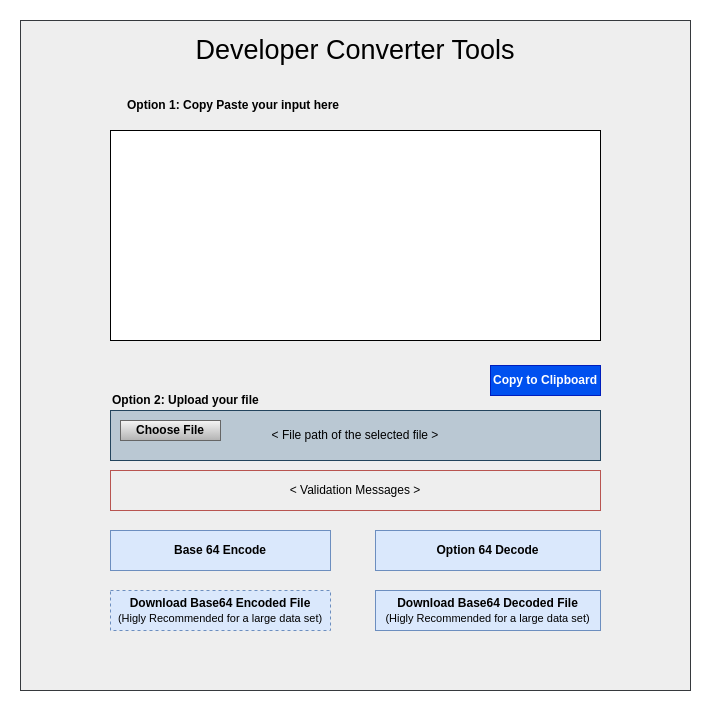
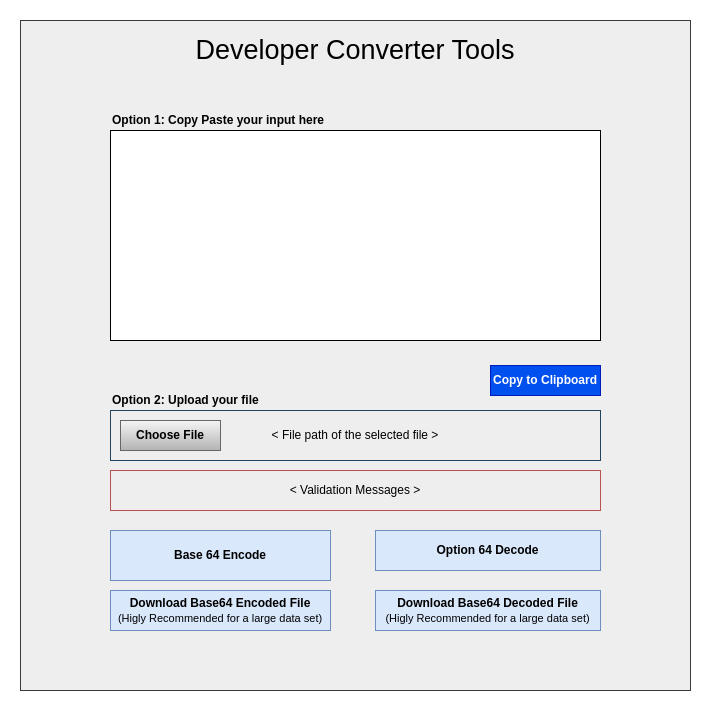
- <mxCell id="14" value="&lt;b&gt;Option 1: Copy Paste your input here&lt;/b&gt;" style="text;html=1;strokeColor=none;fillColor=none;align=left;verticalAlign=middle;whiteSpace=wrap;rounded=0;" vertex="1" parent="1"><mxGeometry x="125" y="95" width="250" height="20" as="geometry" /></mxCell>
+ <mxCell id="14" value="&lt;b&gt;Option 1: Copy Paste your input here&lt;/b&gt;" style="text;html=1;strokeColor=none;fillColor=none;align=left;verticalAlign=middle;whiteSpace=wrap;rounded=0;" vertex="1" parent="1"><mxGeometry x="110" y="110" width="250" height="20" as="geometry" /></mxCell>
- <mxCell id="6" value="&lt;b&gt;Choose File&lt;/b&gt;" style="rounded=0;whiteSpace=wrap;html=1;fillColor=#f5f5f5;strokeColor=#666666;gradientColor=#b3b3b3;" vertex="1" parent="1"><mxGeometry x="120" y="420" width="100" height="20" as="geometry" /></mxCell>
+ <mxCell id="6" value="&lt;b&gt;Choose File&lt;/b&gt;" style="rounded=0;whiteSpace=wrap;html=1;fillColor=#f5f5f5;strokeColor=#666666;gradientColor=#b3b3b3;" vertex="1" parent="1"><mxGeometry x="120" y="420" width="100" height="30" as="geometry" /></mxCell>
- <mxCell id="4" value="&amp;lt; File path of the selected file &amp;gt;" style="rounded=0;whiteSpace=wrap;html=1;fillColor=#bac8d3;strokeColor=#23445d;" vertex="1" parent="1"><mxGeometry x="110" y="410" width="490" height="50" as="geometry" /></mxCell>
+ <mxCell id="4" value="&amp;lt; File path of the selected file &amp;gt;" style="rounded=0;whiteSpace=wrap;html=1;fillColor=#eeeeee;strokeColor=#23445d;" vertex="1" parent="1"><mxGeometry x="110" y="410" width="490" height="50" as="geometry" /></mxCell>
- <mxCell id="5" value="&lt;b&gt;Base 64 Encode&lt;/b&gt;" style="rounded=0;whiteSpace=wrap;html=1;fillColor=#dae8fc;strokeColor=#6c8ebf;" vertex="1" parent="1"><mxGeometry x="110" y="530" width="220" height="40" as="geometry" /></mxCell>
+ <mxCell id="5" value="&lt;b&gt;Base 64 Encode&lt;/b&gt;" style="rounded=0;whiteSpace=wrap;html=1;fillColor=#dae8fc;strokeColor=#6c8ebf;" vertex="1" parent="1"><mxGeometry x="110" y="530" width="220" height="50" as="geometry" /></mxCell>
- <mxCell id="8" value="&lt;b&gt;Download Base64 Encoded File&lt;br&gt;&lt;/b&gt;&lt;span style=&quot;font-size: 11px&quot;&gt;(Higly Recommended for a large data set)&lt;/span&gt;&lt;b&gt;&lt;br&gt;&lt;/b&gt;" style="rounded=0;whiteSpace=wrap;html=1;fillColor=#dae8fc;strokeColor=#6c8ebf;dashed=1;" vertex="1" parent="1"><mxGeometry x="110" y="590" width="220" height="40" as="geometry" /></mxCell>
+ <mxCell id="8" value="&lt;b&gt;Download Base64 Encoded File&lt;br&gt;&lt;/b&gt;&lt;span style=&quot;font-size: 11px&quot;&gt;(Higly Recommended for a large data set)&lt;/span&gt;&lt;b&gt;&lt;br&gt;&lt;/b&gt;" style="rounded=0;whiteSpace=wrap;html=1;fillColor=#dae8fc;strokeColor=#6c8ebf;" vertex="1" parent="1"><mxGeometry x="110" y="590" width="220" height="40" as="geometry" /></mxCell>
